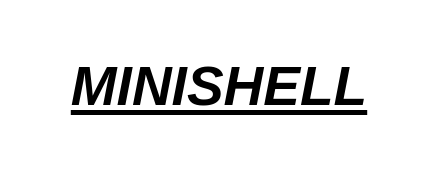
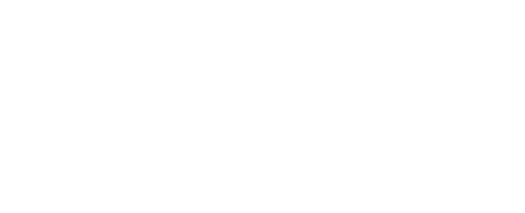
- <mxCell id="2" value="MINISHELL" style="text;strokeColor=none;align=center;fillColor=none;html=1;verticalAlign=middle;whiteSpace=wrap;rounded=0;strokeWidth=7;dashed=1;fontSize=22;fontStyle=7" vertex="1" parent="1"><mxGeometry x="20" y="20" width="135" height="30" as="geometry" /></mxCell>
